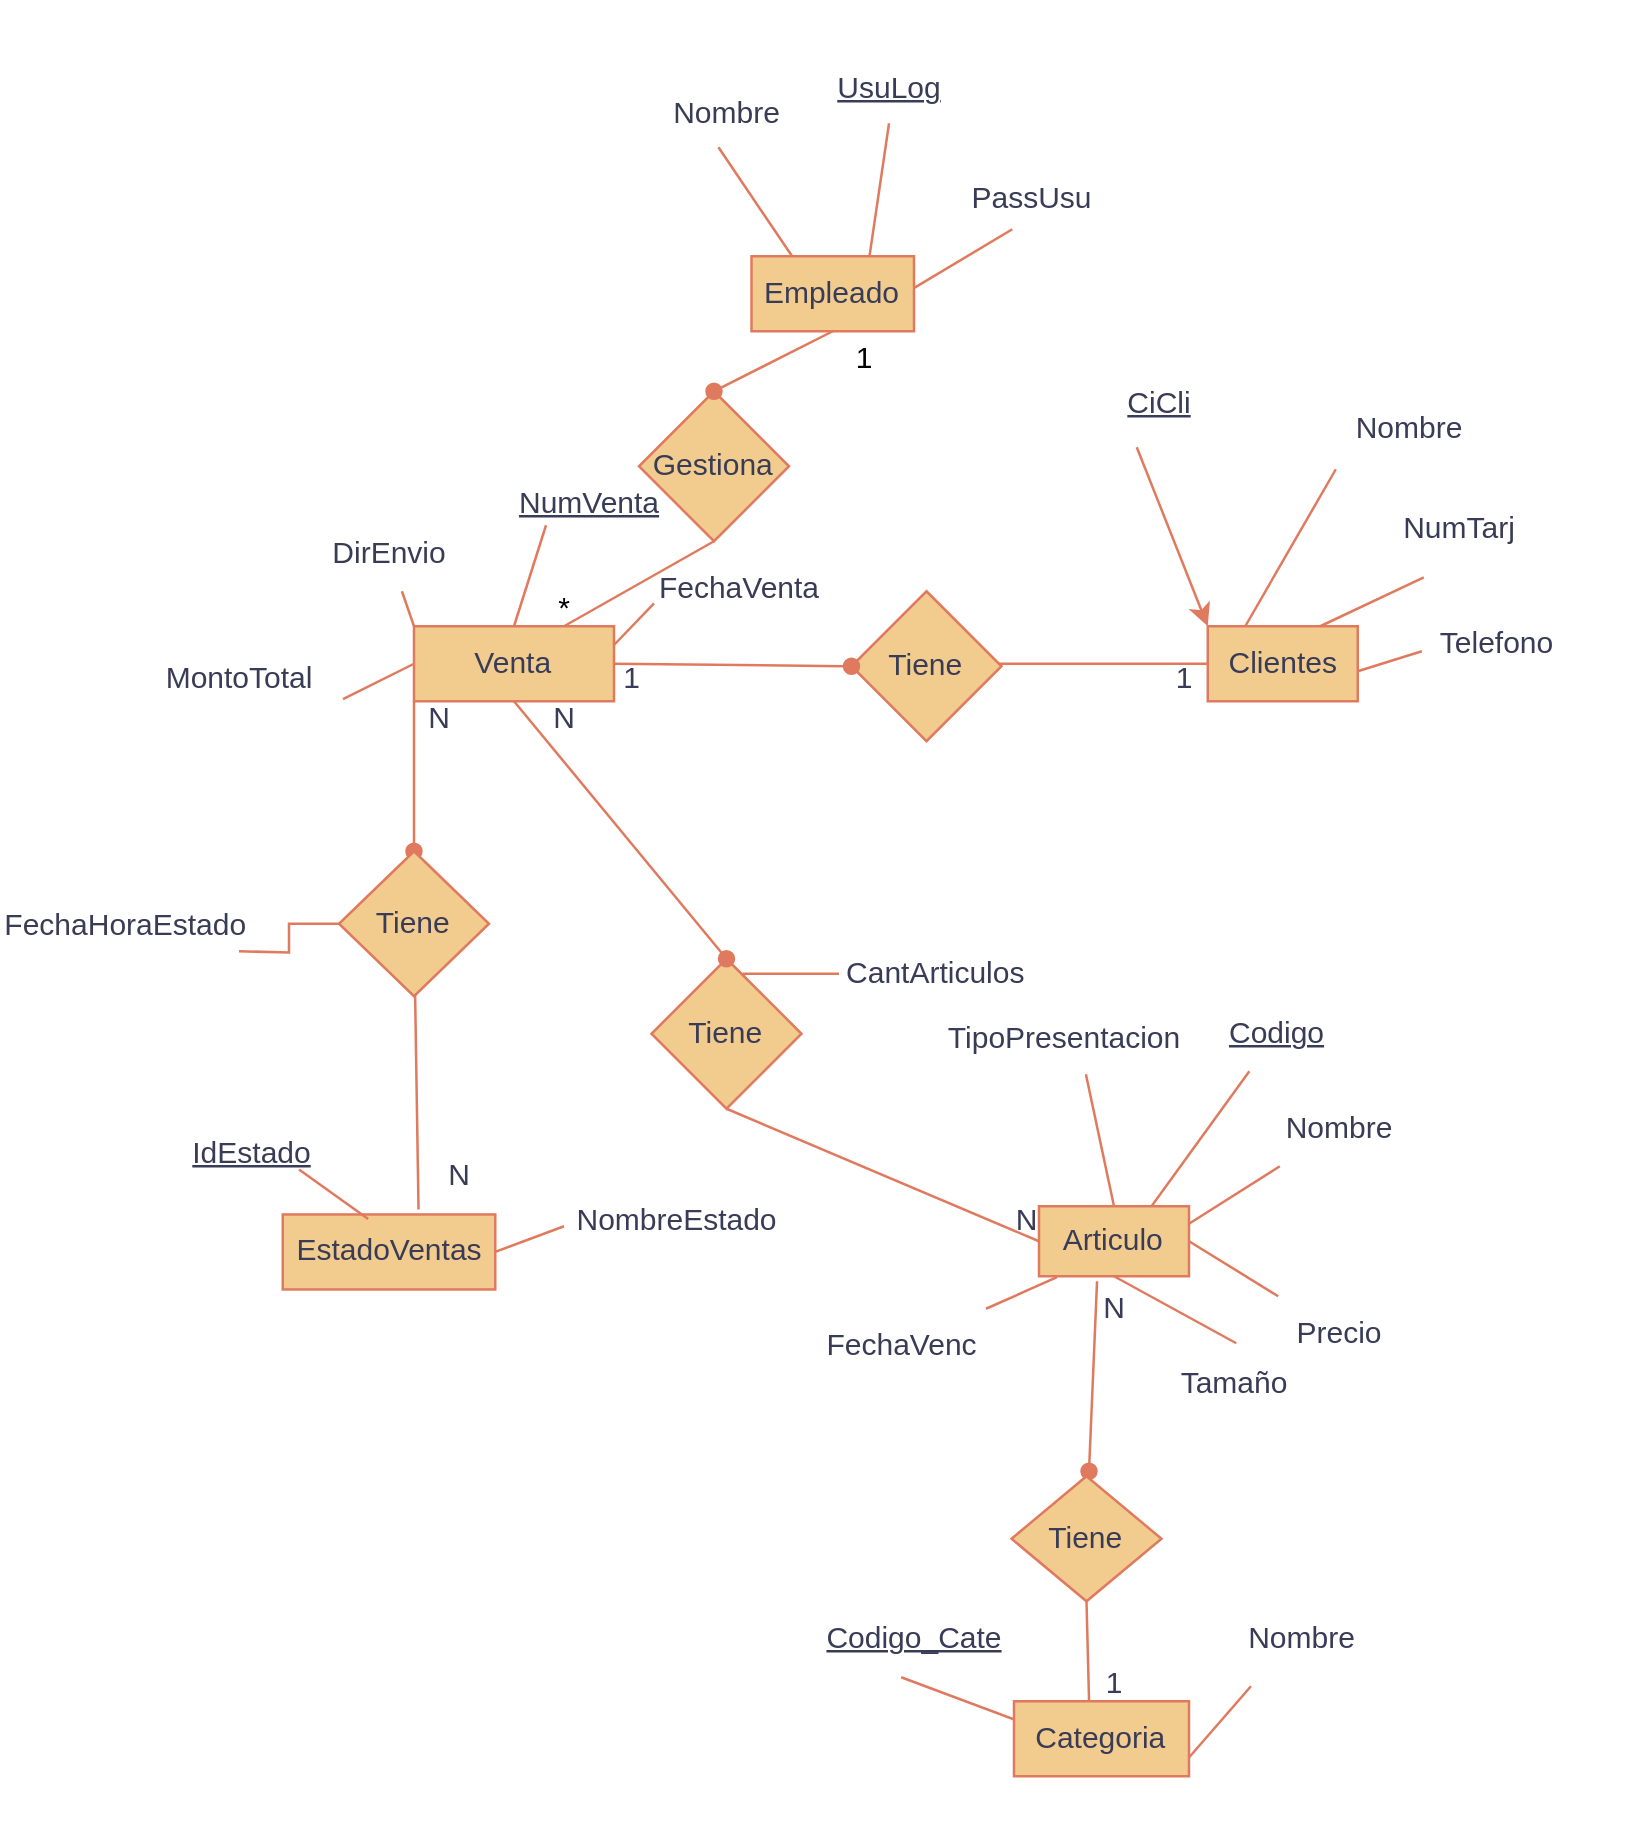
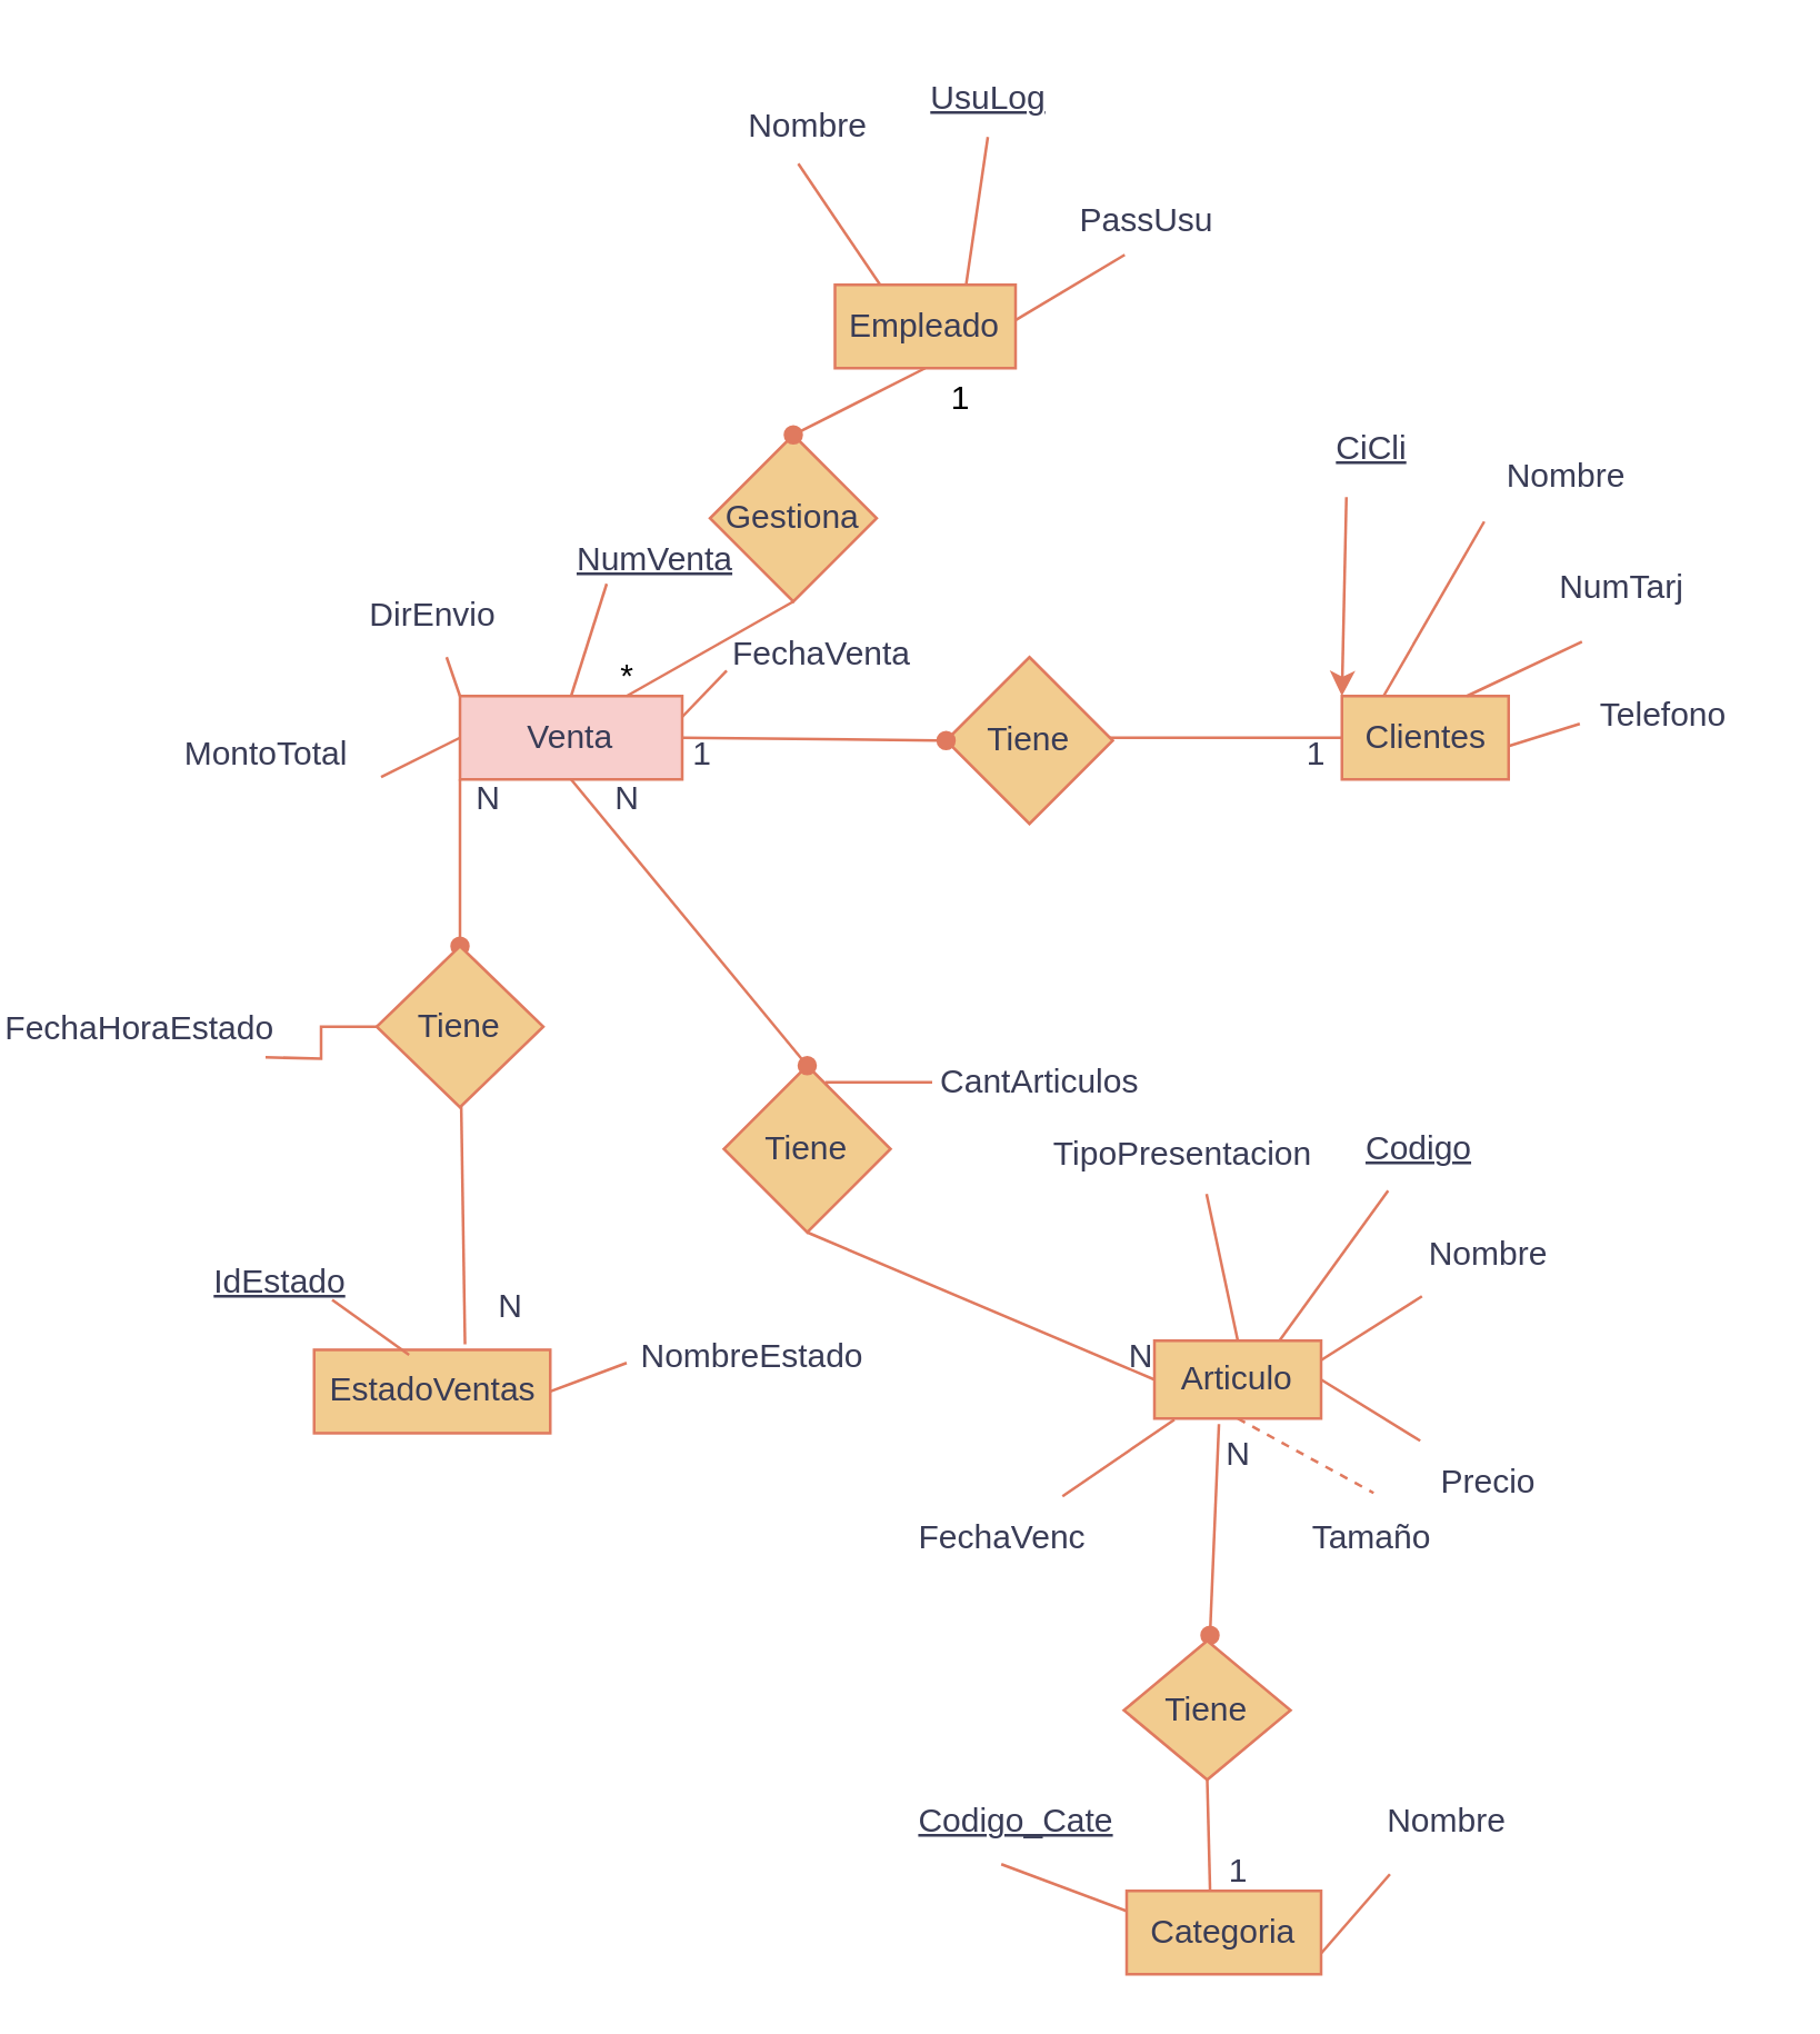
- <mxCell id="42" value="&lt;u&gt;CiCli&lt;/u&gt;" style="text;html=1;align=center;verticalAlign=middle;resizable=0;points=[];autosize=1;strokeColor=none;fillColor=none;labelBackgroundColor=none;fontColor=#393C56;" parent="1" vertex="1"><mxGeometry x="437.5" y="146" width="50" height="30" as="geometry" /></mxCell>
+ <mxCell id="42" value="&lt;u&gt;CiCli&lt;/u&gt;" style="text;html=1;align=center;verticalAlign=middle;resizable=0;points=[];autosize=1;strokeColor=none;fillColor=none;labelBackgroundColor=none;fontColor=#393C56;" parent="1" vertex="1"><mxGeometry x="467.5" y="146" width="50" height="30" as="geometry" /></mxCell>
- <mxCell id="24" value="Venta" style="whiteSpace=wrap;html=1;labelBackgroundColor=none;fillColor=#F2CC8F;strokeColor=#E07A5F;fontColor=#393C56;" parent="1" vertex="1"><mxGeometry x="165" y="250" width="80" height="30" as="geometry" /></mxCell>
+ <mxCell id="24" value="Venta" style="whiteSpace=wrap;html=1;labelBackgroundColor=none;fillColor=#f8cecc;strokeColor=#E07A5F;fontColor=#393C56;" parent="1" vertex="1"><mxGeometry x="165" y="250" width="80" height="30" as="geometry" /></mxCell>
- <mxCell id="18" value="" style="endArrow=none;html=1;rounded=0;entryX=0.52;entryY=-0.04;entryDx=0;entryDy=0;entryPerimeter=0;exitX=0.5;exitY=1;exitDx=0;exitDy=0;labelBackgroundColor=none;strokeColor=#E07A5F;fontColor=default;" parent="1" source="22" target="13" edge="1"><mxGeometry width="50" height="50" relative="1" as="geometry"><mxPoint x="465" y="512" as="sourcePoint" /><mxPoint x="549" y="480" as="targetPoint" /><Array as="points" /></mxGeometry></mxCell>
+ <mxCell id="18" value="" style="endArrow=none;html=1;rounded=0;entryX=0.52;entryY=-0.04;entryDx=0;entryDy=0;entryPerimeter=0;exitX=0.5;exitY=1;exitDx=0;exitDy=0;labelBackgroundColor=none;strokeColor=#E07A5F;fontColor=default;dashed=1;" parent="1" source="22" target="13" edge="1"><mxGeometry width="50" height="50" relative="1" as="geometry"><mxPoint x="465" y="512" as="sourcePoint" /><mxPoint x="549" y="480" as="targetPoint" /><Array as="points" /></mxGeometry></mxCell>
- <mxCell id="14" value="FechaVenc" style="text;html=1;align=center;verticalAlign=middle;resizable=0;points=[];autosize=1;strokeColor=none;fillColor=none;labelBackgroundColor=none;fontColor=#393C56;" parent="1" vertex="1"><mxGeometry x="320" y="523" width="80" height="30" as="geometry" /></mxCell>
+ <mxCell id="14" value="FechaVenc" style="text;html=1;align=center;verticalAlign=middle;resizable=0;points=[];autosize=1;strokeColor=none;fillColor=none;labelBackgroundColor=none;fontColor=#393C56;" parent="1" vertex="1"><mxGeometry x="320" y="538" width="80" height="30" as="geometry" /></mxCell>
